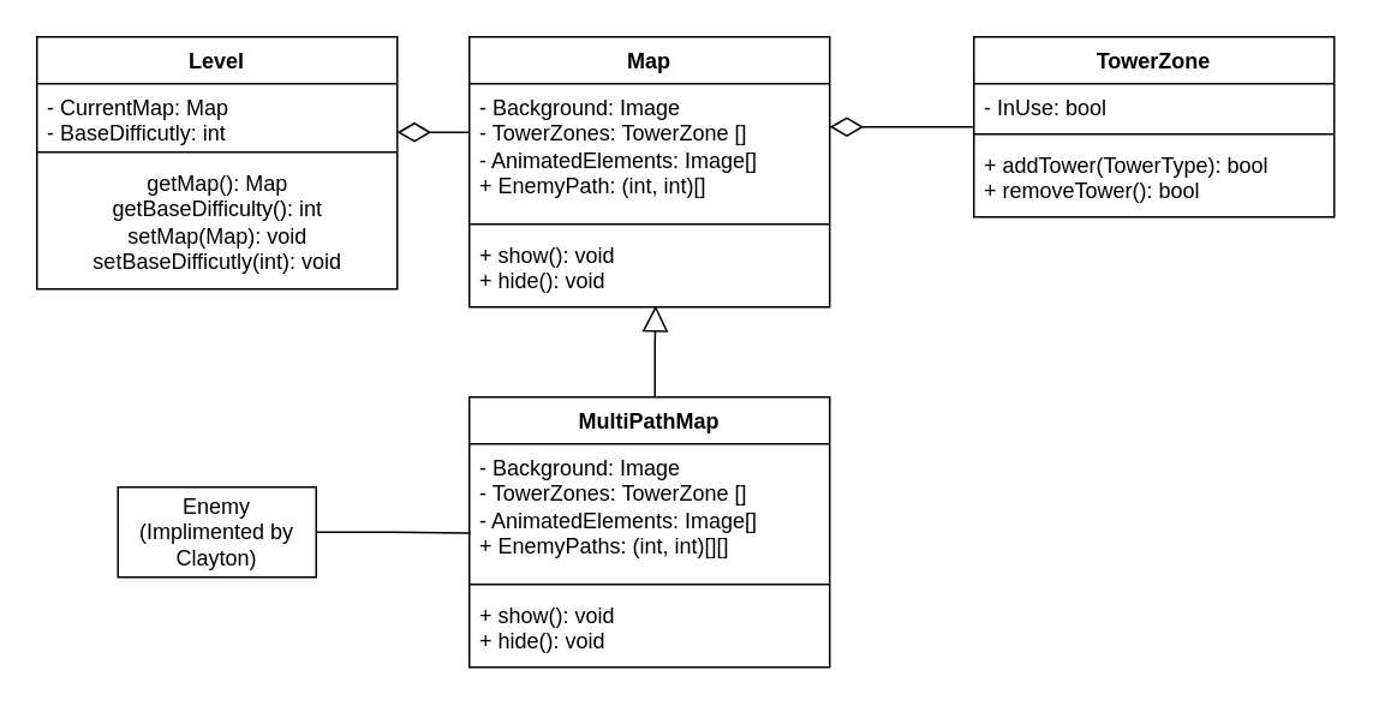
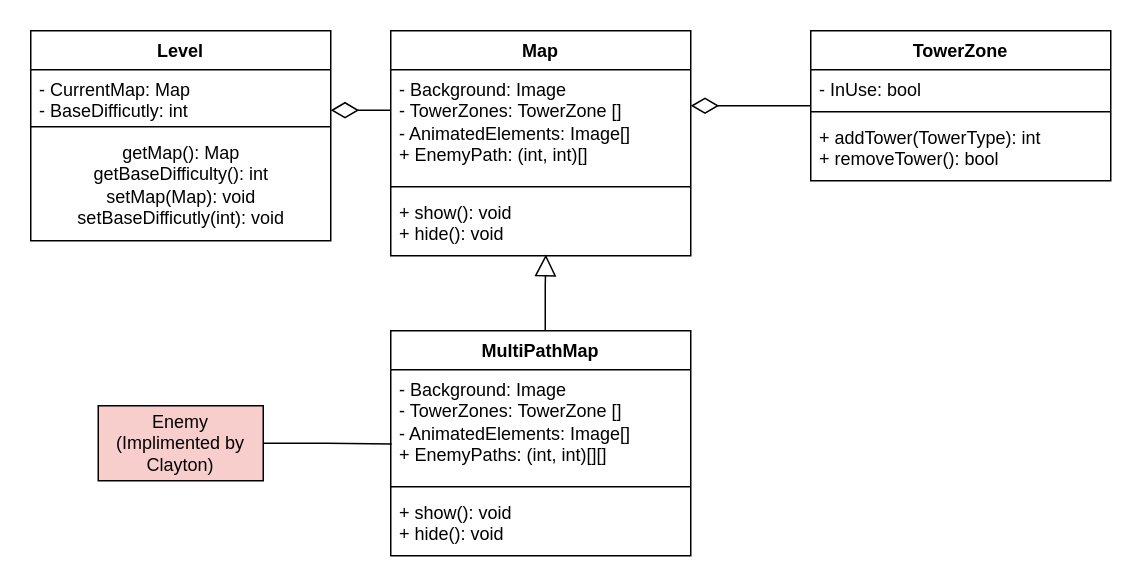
- <mxCell id="13" value="+ addTower(TowerType): bool&lt;div&gt;+ removeTower(): bool&lt;/div&gt;" style="text;strokeColor=none;fillColor=none;align=left;verticalAlign=top;spacingLeft=4;spacingRight=4;overflow=hidden;rotatable=0;points=[[0,0.5],[1,0.5]];portConstraint=eastwest;whiteSpace=wrap;html=1;" vertex="1" parent="10"><mxGeometry y="58" width="200" height="42" as="geometry" /></mxCell>
+ <mxCell id="13" value="+ addTower(TowerType): int&lt;div&gt;+ removeTower(): bool&lt;/div&gt;" style="text;strokeColor=none;fillColor=none;align=left;verticalAlign=top;spacingLeft=4;spacingRight=4;overflow=hidden;rotatable=0;points=[[0,0.5],[1,0.5]];portConstraint=eastwest;whiteSpace=wrap;html=1;" vertex="1" parent="10"><mxGeometry y="58" width="200" height="42" as="geometry" /></mxCell>
- <mxCell id="21" value="Enemy&lt;div&gt;(Implimented by Clayton)&lt;/div&gt;" style="html=1;whiteSpace=wrap;" vertex="1" parent="1"><mxGeometry x="65" y="270" width="110" height="50" as="geometry" /></mxCell>
+ <mxCell id="21" value="Enemy&lt;div&gt;(Implimented by Clayton)&lt;/div&gt;" style="html=1;whiteSpace=wrap;fillColor=#f8cecc;" vertex="1" parent="1"><mxGeometry x="65" y="270" width="110" height="50" as="geometry" /></mxCell>
